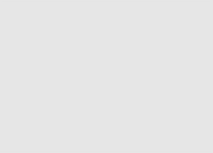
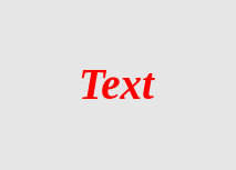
+ <mxCell id="2" value="&lt;font face=&quot;Comic Sans MS&quot; size=&quot;1&quot; color=&quot;#ff0000&quot;&gt;&lt;i&gt;&lt;b style=&quot;font-size: 26px;&quot;&gt;Text&lt;/b&gt;&lt;/i&gt;&lt;/font&gt;" style="text;strokeColor=none;fillColor=none;html=1;align=center;verticalAlign=middle;whiteSpace=wrap;rounded=0;" vertex="1" parent="1"><mxGeometry width="100" height="60" as="geometry" x="20" y="20" /></mxCell>
